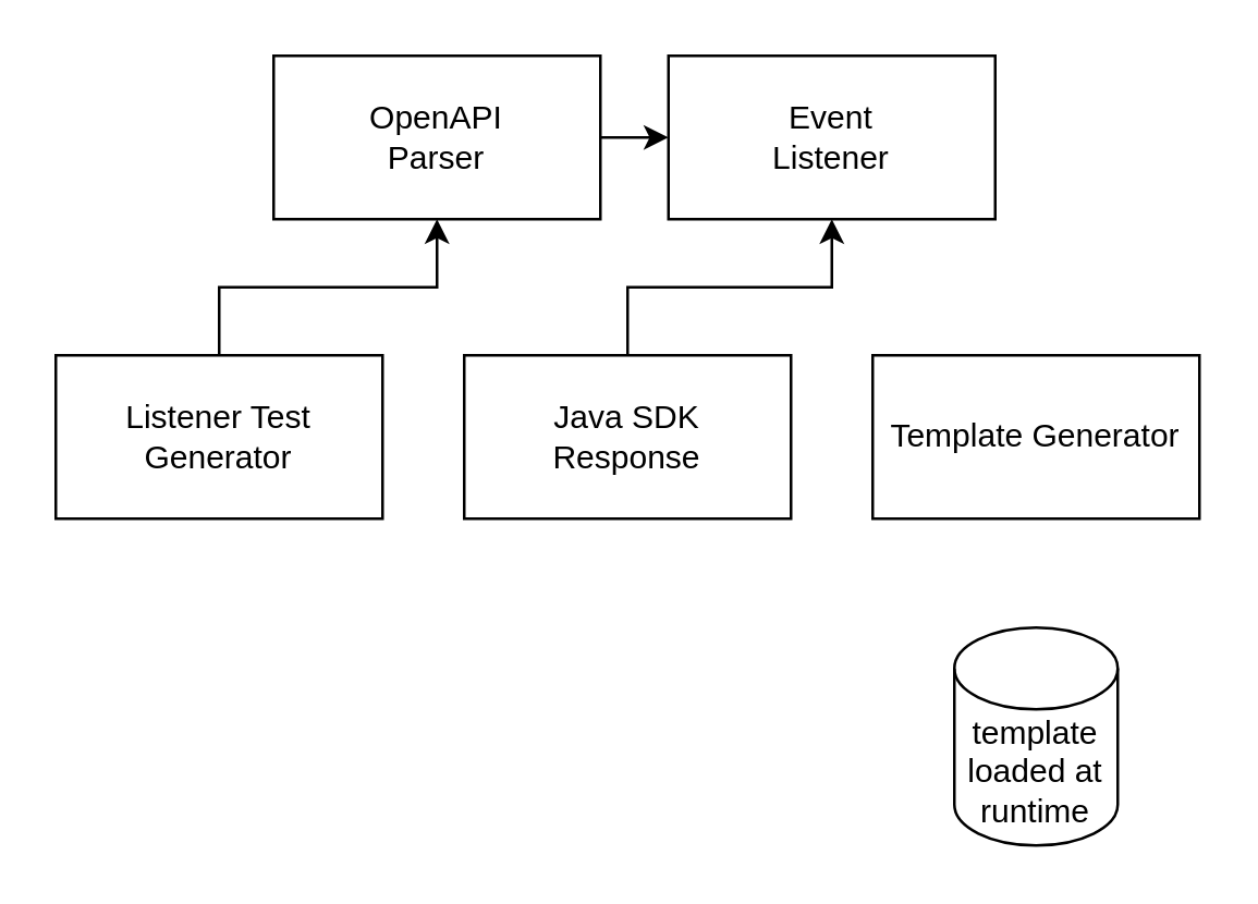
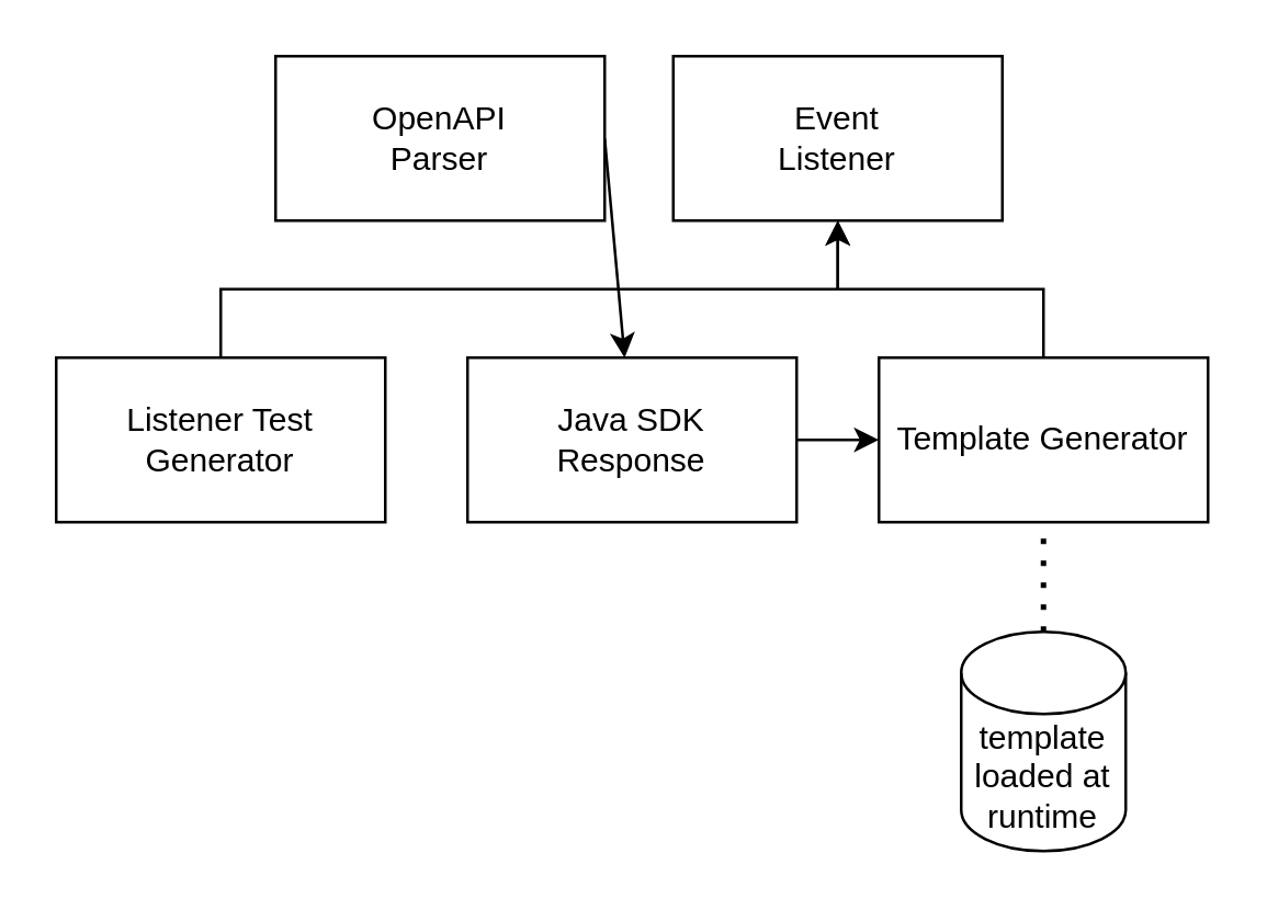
- <mxCell id="4" value="" style="endArrow=classic;html=1;exitX=1;exitY=0.5;exitDx=0;exitDy=0;entryX=0;entryY=0.5;entryDx=0;entryDy=0;" parent="1" source="2" target="3" edge="1"><mxGeometry width="50" height="50" relative="1" as="geometry"><mxPoint x="340" y="290" as="sourcePoint" /><mxPoint x="390" y="240" as="targetPoint" /></mxGeometry></mxCell>
+ <mxCell id="4" value="" style="endArrow=classic;html=1;exitX=1;exitY=0.5;exitDx=0;exitDy=0;" parent="1" source="2" target="6" edge="1"><mxGeometry width="50" height="50" relative="1" as="geometry"><mxPoint x="340" y="290" as="sourcePoint" /><mxPoint x="390" y="240" as="targetPoint" /></mxGeometry></mxCell>
- <mxCell id="9" style="edgeStyle=orthogonalEdgeStyle;rounded=0;orthogonalLoop=1;jettySize=auto;html=1;exitX=0.5;exitY=0;exitDx=0;exitDy=0;" parent="1" source="10" target="2" edge="1"><mxGeometry relative="1" as="geometry" /></mxCell>
+ <mxCell id="9" style="edgeStyle=orthogonalEdgeStyle;rounded=0;orthogonalLoop=1;jettySize=auto;html=1;exitX=0.5;exitY=0;exitDx=0;exitDy=0;entryX=0.5;entryY=1;entryDx=0;entryDy=0;" parent="1" source="10" target="3" edge="1"><mxGeometry relative="1" as="geometry" /></mxCell>
+ <mxCell id="7" style="edgeStyle=orthogonalEdgeStyle;rounded=0;orthogonalLoop=1;jettySize=auto;html=1;entryX=0.5;entryY=1;entryDx=0;entryDy=0;" parent="1" source="8" target="3" edge="1"><mxGeometry relative="1" as="geometry" /></mxCell>
- <mxCell id="5" style="edgeStyle=orthogonalEdgeStyle;rounded=0;orthogonalLoop=1;jettySize=auto;html=1;entryX=0.5;entryY=1;entryDx=0;entryDy=0;" parent="1" source="6" target="3" edge="1"><mxGeometry relative="1" as="geometry" /></mxCell>
+ <mxCell id="5" style="edgeStyle=orthogonalEdgeStyle;rounded=0;orthogonalLoop=1;jettySize=auto;html=1;" parent="1" source="6" target="8" edge="1"><mxGeometry relative="1" as="geometry" /></mxCell>
+ <mxCell id="12" value="" style="endArrow=none;dashed=1;html=1;dashPattern=1 3;strokeWidth=2;entryX=0.5;entryY=1;entryDx=0;entryDy=0;exitX=0.5;exitY=0;exitDx=0;exitDy=0;exitPerimeter=0;" edge="1" parent="1" source="11" target="8"><mxGeometry width="50" height="50" relative="1" as="geometry"><mxPoint x="340" y="230" as="sourcePoint" /><mxPoint x="390" y="180" as="targetPoint" /></mxGeometry></mxCell>
